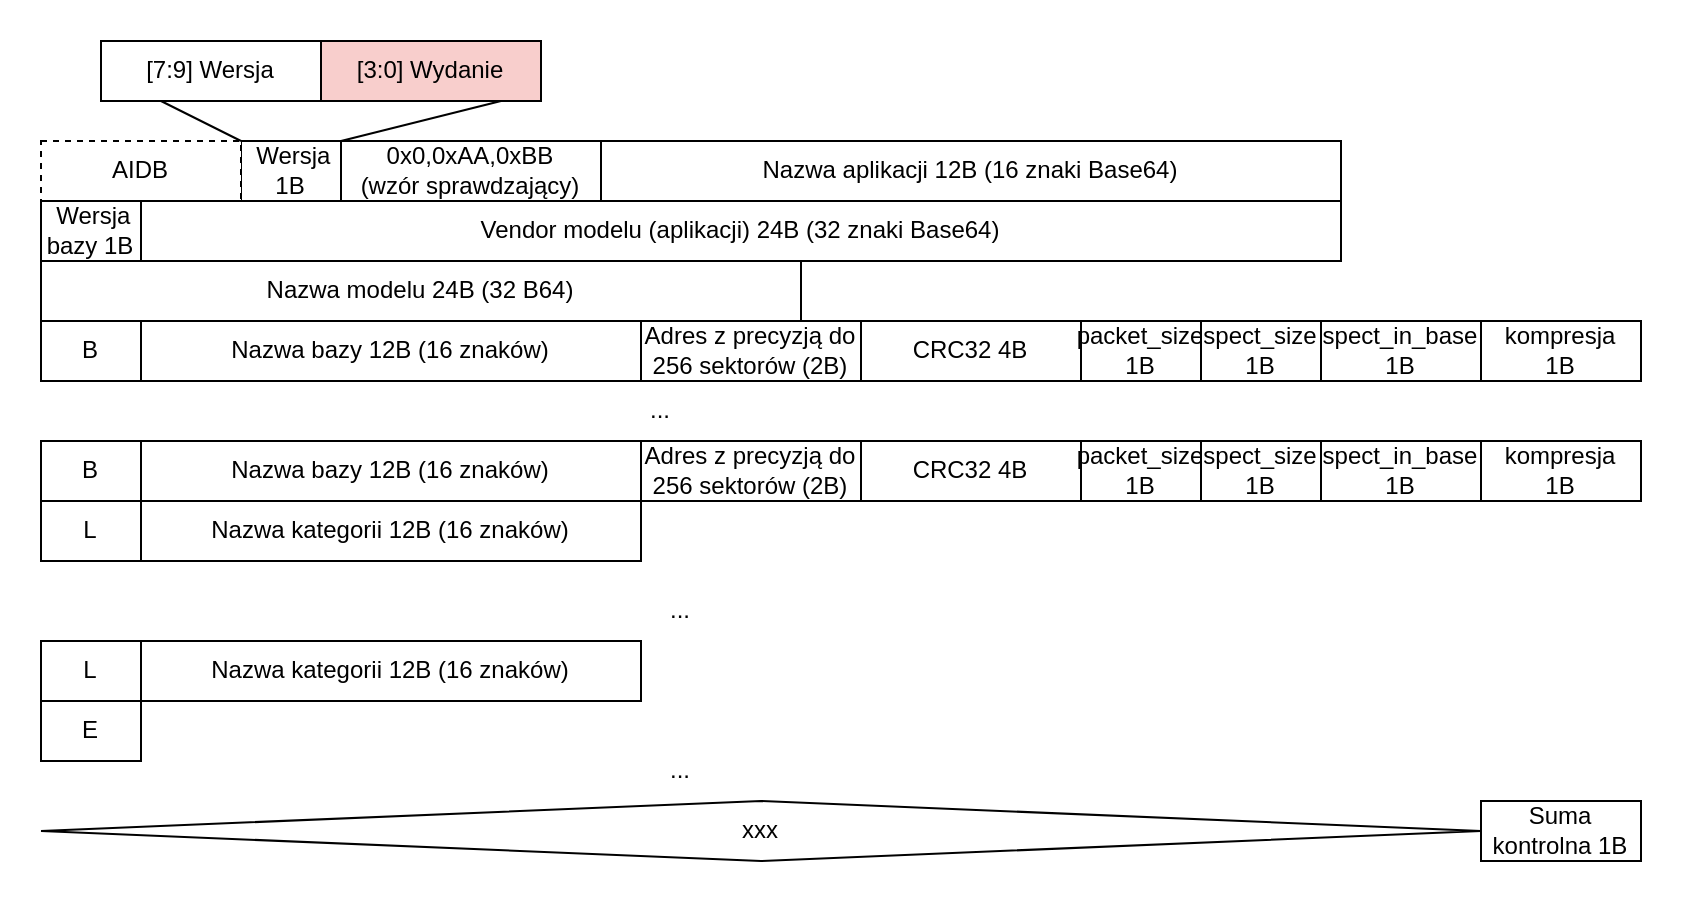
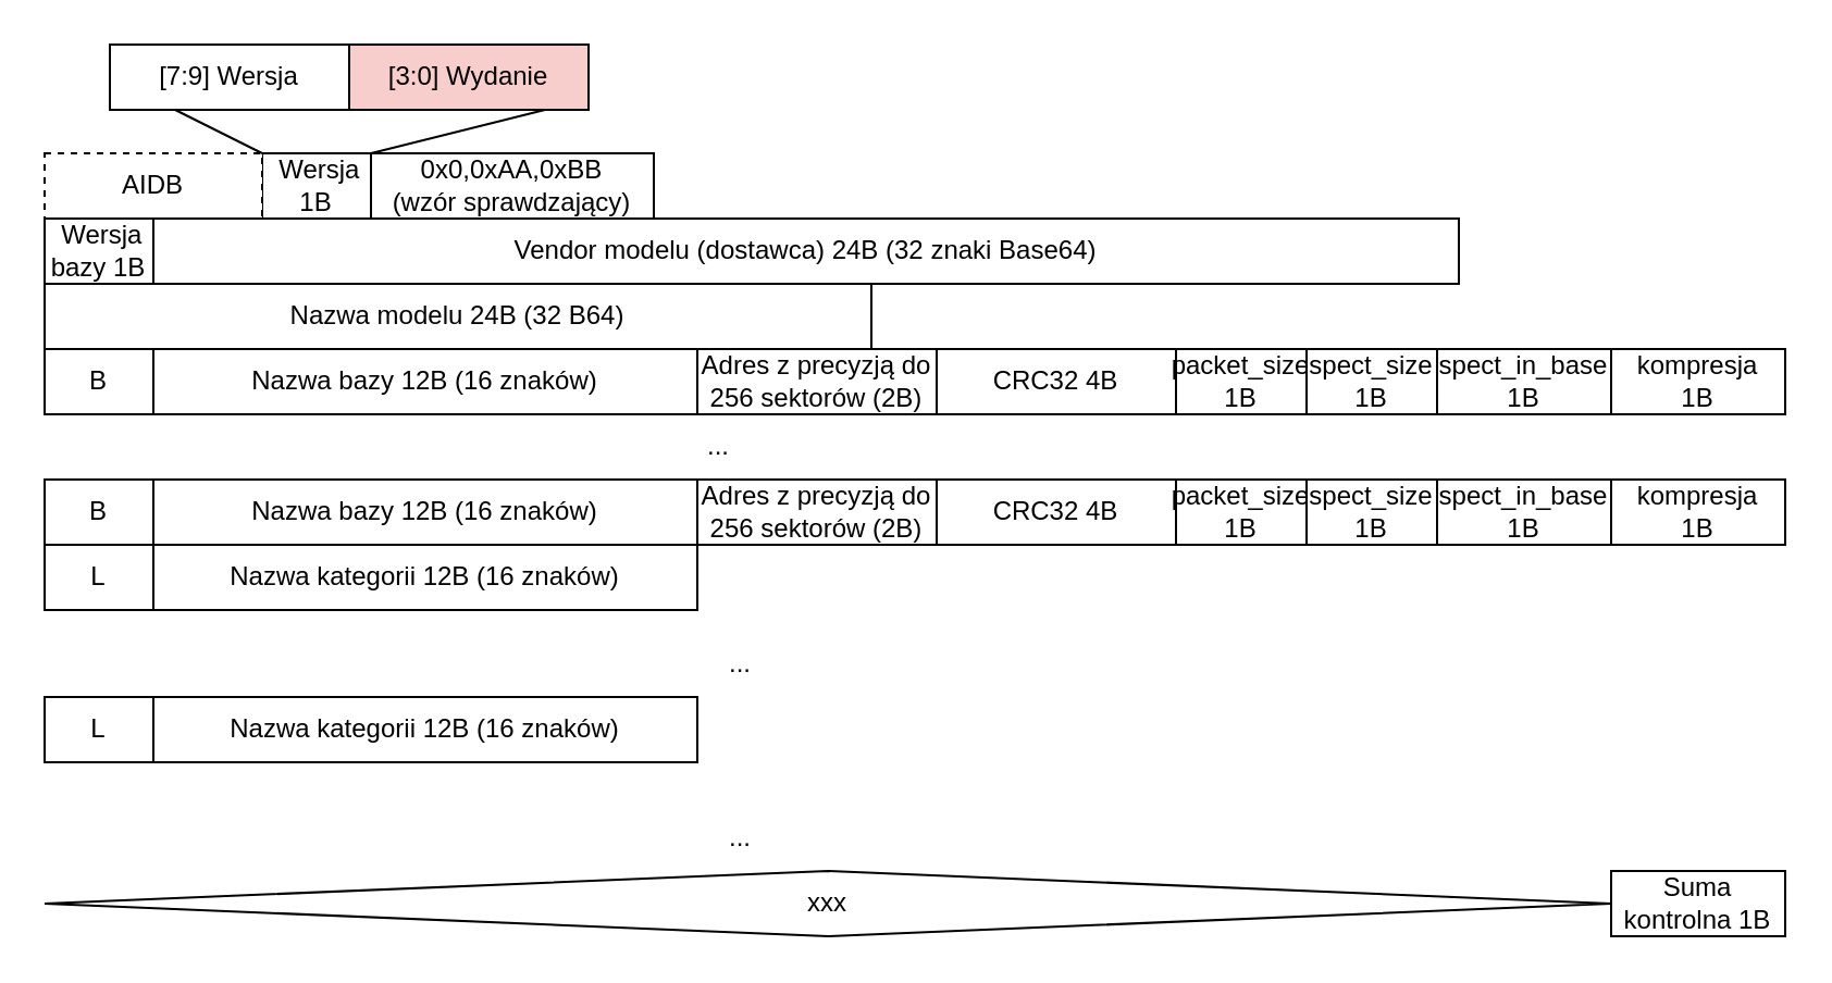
- <mxCell id="4" value="Nazwa aplikacji 12B (16 znaki Base64)" style="rounded=0;whiteSpace=wrap;html=1;" vertex="1" parent="1"><mxGeometry x="300" y="70" width="370" height="30" as="geometry" /></mxCell>
- <mxCell id="11" value="Vendor modelu (aplikacji) 24B (32 znaki Base64)" style="rounded=0;whiteSpace=wrap;html=1;" vertex="1" parent="1"><mxGeometry x="70" y="100" width="600" height="30" as="geometry" /></mxCell>
+ <mxCell id="11" value="Vendor modelu (dostawca) 24B (32 znaki Base64)" style="rounded=0;whiteSpace=wrap;html=1;" vertex="1" parent="1"><mxGeometry x="70" y="100" width="600" height="30" as="geometry" /></mxCell>
- <mxCell id="35" value="E" style="rounded=0;whiteSpace=wrap;html=1;" vertex="1" parent="1"><mxGeometry x="20" y="350" width="50" height="30" as="geometry" /></mxCell>
